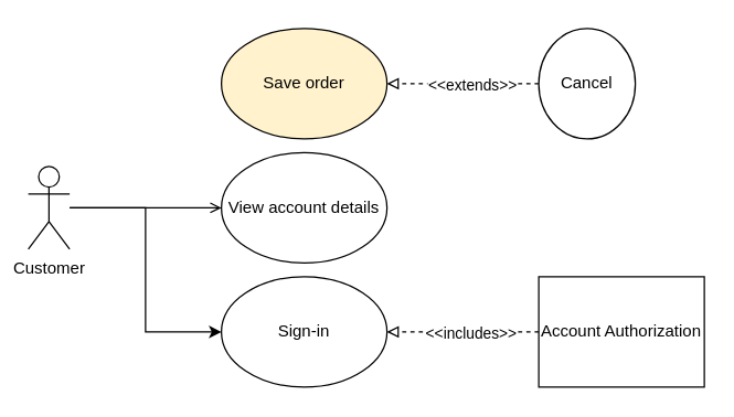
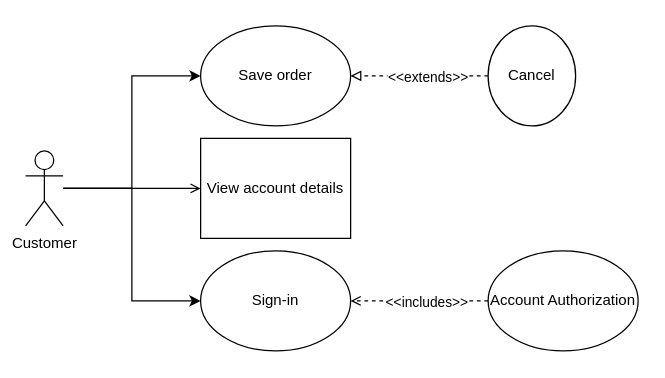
- <mxCell id="2" value="Save order" style="ellipse;whiteSpace=wrap;html=1;fillColor=#fff2cc;" vertex="1" parent="1"><mxGeometry x="160" y="20" width="120" height="80" as="geometry" /></mxCell>
+ <mxCell id="2" value="Save order" style="ellipse;whiteSpace=wrap;html=1;" vertex="1" parent="1"><mxGeometry x="160" y="20" width="120" height="80" as="geometry" /></mxCell>
+ <mxCell id="4" style="edgeStyle=orthogonalEdgeStyle;rounded=0;orthogonalLoop=1;jettySize=auto;html=1;entryX=0;entryY=0.5;entryDx=0;entryDy=0;" edge="1" parent="1" source="7" target="2"><mxGeometry relative="1" as="geometry" /></mxCell>
- <mxCell id="3" value="View account details" style="ellipse;whiteSpace=wrap;html=1;" vertex="1" parent="1"><mxGeometry x="160" y="110" width="120" height="80" as="geometry" /></mxCell>
+ <mxCell id="3" value="View account details" style="whiteSpace=wrap;html=1;rounded=0;" vertex="1" parent="1"><mxGeometry x="160" y="110" width="120" height="80" as="geometry" /></mxCell>
- <mxCell id="9" style="edgeStyle=orthogonalEdgeStyle;rounded=0;orthogonalLoop=1;jettySize=auto;html=1;entryX=1;entryY=0.5;entryDx=0;entryDy=0;endArrow=block;endFill=0;dashed=1;" edge="1" parent="1" source="11" target="8"><mxGeometry relative="1" as="geometry" /></mxCell>
+ <mxCell id="9" style="edgeStyle=orthogonalEdgeStyle;rounded=0;orthogonalLoop=1;jettySize=auto;html=1;entryX=1;entryY=0.5;entryDx=0;entryDy=0;endArrow=open;endFill=0;dashed=1;" edge="1" parent="1" source="11" target="8"><mxGeometry relative="1" as="geometry" /></mxCell>
- <mxCell id="11" value="Account Authorization" style="whiteSpace=wrap;html=1;rounded=0;" vertex="1" parent="1"><mxGeometry x="390" y="200" width="120" height="80" as="geometry" /></mxCell>
+ <mxCell id="11" value="Account Authorization" style="ellipse;whiteSpace=wrap;html=1;" vertex="1" parent="1"><mxGeometry x="390" y="200" width="120" height="80" as="geometry" /></mxCell>
